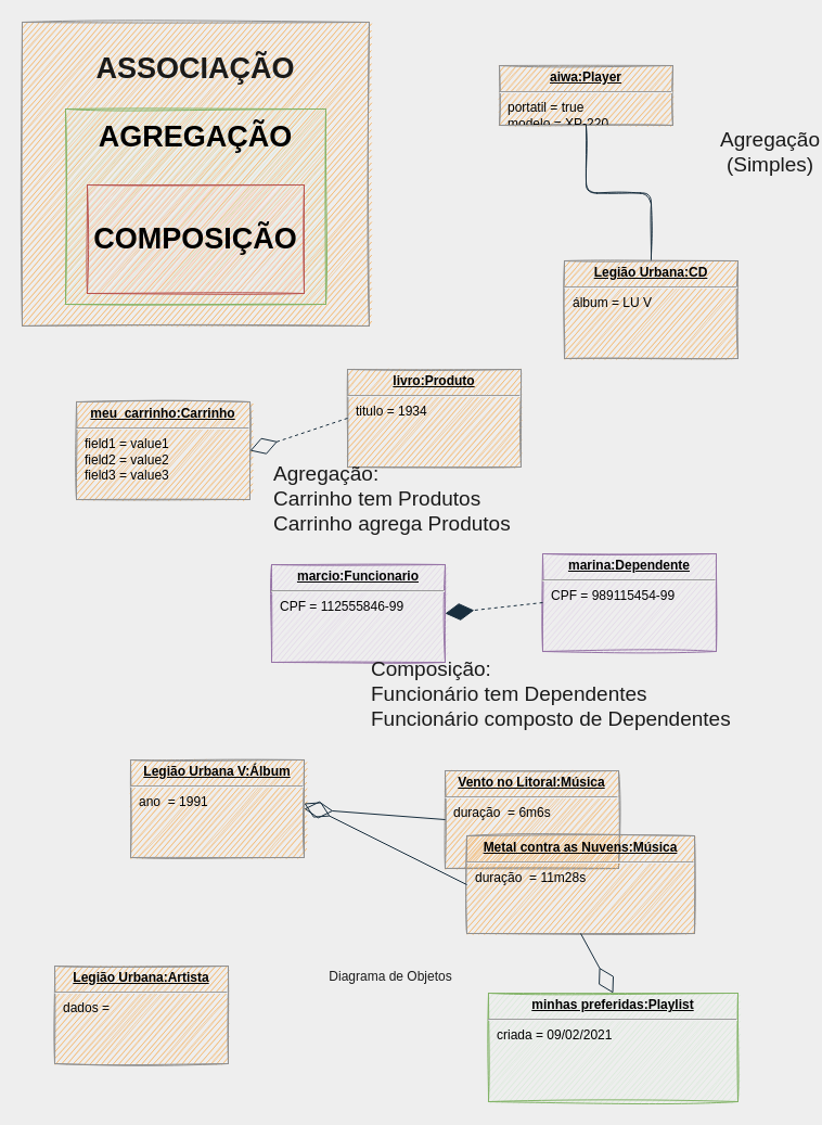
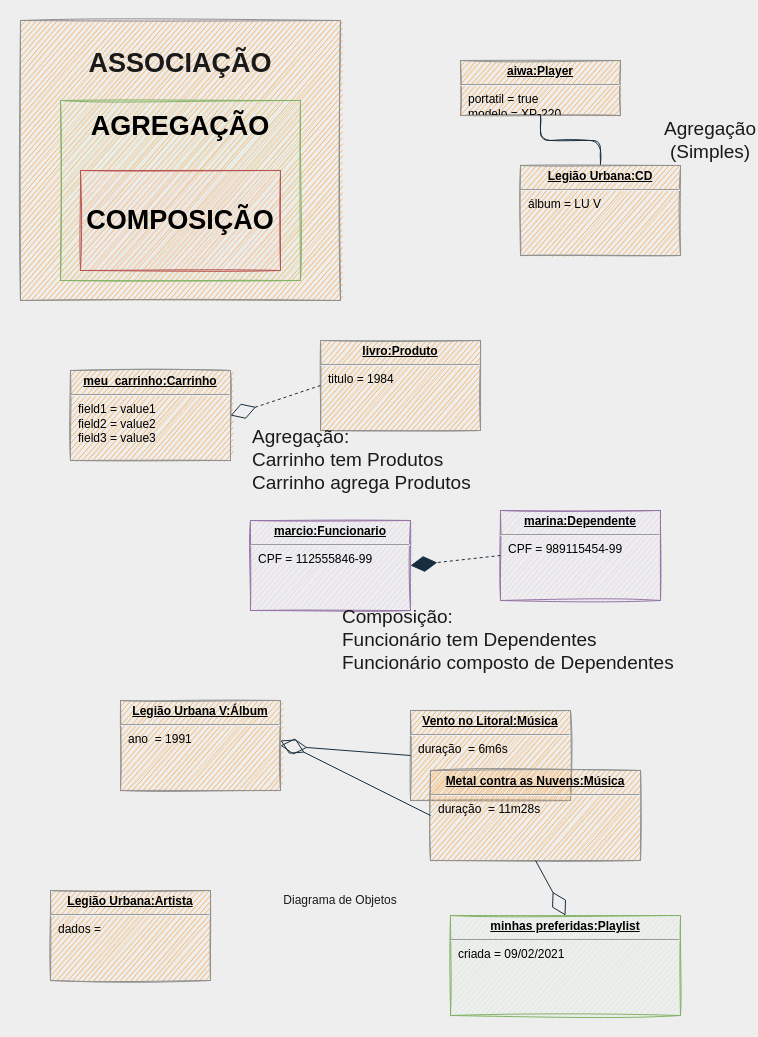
- <mxCell id="5" value="&lt;p style=&quot;margin: 0px ; margin-top: 4px ; text-align: center ; text-decoration: underline&quot;&gt;&lt;b&gt;Legião Urbana:CD&lt;/b&gt;&lt;/p&gt;&lt;hr&gt;&lt;p style=&quot;margin: 0px ; margin-left: 8px&quot;&gt;álbum = LU V&lt;br&gt;&lt;br&gt;&lt;/p&gt;" style="verticalAlign=top;align=left;overflow=fill;fontSize=12;fontFamily=Helvetica;html=1;rounded=0;sketch=1;strokeColor=#909090;fillColor=#F5AB50;" vertex="1" parent="1"><mxGeometry x="520" y="240" width="160" height="90" as="geometry" /></mxCell>
+ <mxCell id="5" value="&lt;p style=&quot;margin: 0px ; margin-top: 4px ; text-align: center ; text-decoration: underline&quot;&gt;&lt;b&gt;Legião Urbana:CD&lt;/b&gt;&lt;/p&gt;&lt;hr&gt;&lt;p style=&quot;margin: 0px ; margin-left: 8px&quot;&gt;álbum = LU V&lt;br&gt;&lt;br&gt;&lt;/p&gt;" style="verticalAlign=top;align=left;overflow=fill;fontSize=12;fontFamily=Helvetica;html=1;rounded=0;sketch=1;strokeColor=#909090;fillColor=#F5AB50;" vertex="1" parent="1"><mxGeometry x="520" y="165" width="160" height="90" as="geometry" /></mxCell>
- <mxCell id="8" value="&lt;p style=&quot;margin: 0px ; margin-top: 4px ; text-align: center ; text-decoration: underline&quot;&gt;&lt;b&gt;livro:Produto&lt;/b&gt;&lt;/p&gt;&lt;hr&gt;&lt;p style=&quot;margin: 0px ; margin-left: 8px&quot;&gt;titulo = 1934&lt;br&gt;&lt;br&gt;&lt;/p&gt;" style="verticalAlign=top;align=left;overflow=fill;fontSize=12;fontFamily=Helvetica;html=1;rounded=0;sketch=1;strokeColor=#909090;fillColor=#F5AB50;" vertex="1" parent="1"><mxGeometry x="320" y="340" width="160" height="90" as="geometry" /></mxCell>
+ <mxCell id="8" value="&lt;p style=&quot;margin: 0px ; margin-top: 4px ; text-align: center ; text-decoration: underline&quot;&gt;&lt;b&gt;livro:Produto&lt;/b&gt;&lt;/p&gt;&lt;hr&gt;&lt;p style=&quot;margin: 0px ; margin-left: 8px&quot;&gt;titulo = 1984&lt;br&gt;&lt;br&gt;&lt;/p&gt;" style="verticalAlign=top;align=left;overflow=fill;fontSize=12;fontFamily=Helvetica;html=1;rounded=0;sketch=1;strokeColor=#909090;fillColor=#F5AB50;" vertex="1" parent="1"><mxGeometry x="320" y="340" width="160" height="90" as="geometry" /></mxCell>
- <mxCell id="24" value="Diagrama de Objetos" style="text;html=1;strokeColor=none;fillColor=none;align=center;verticalAlign=middle;whiteSpace=wrap;rounded=0;sketch=1;fontColor=#1A1A1A;" vertex="1" parent="1"><mxGeometry x="280" y="890" width="160" height="20" as="geometry" /></mxCell>
+ <mxCell id="24" value="Diagrama de Objetos" style="text;html=1;strokeColor=none;fillColor=none;align=center;verticalAlign=middle;whiteSpace=wrap;rounded=0;sketch=1;fontColor=#1A1A1A;" vertex="1" parent="1"><mxGeometry x="260" y="890" width="160" height="20" as="geometry" /></mxCell>
